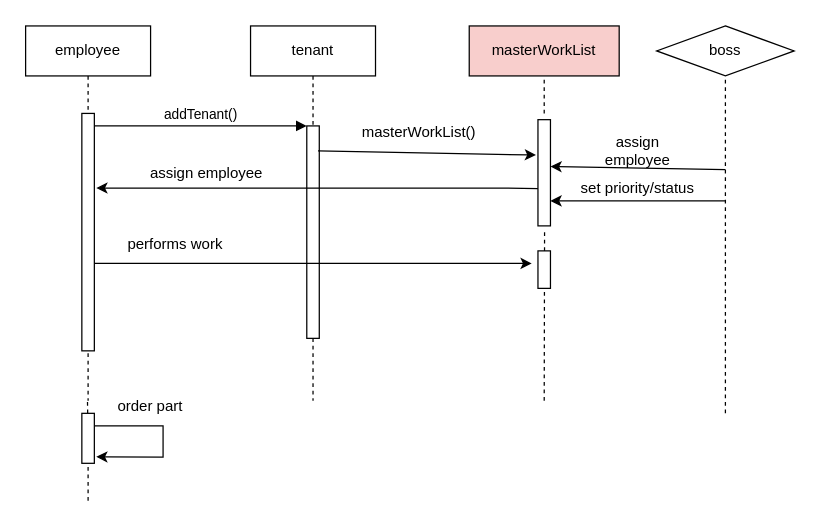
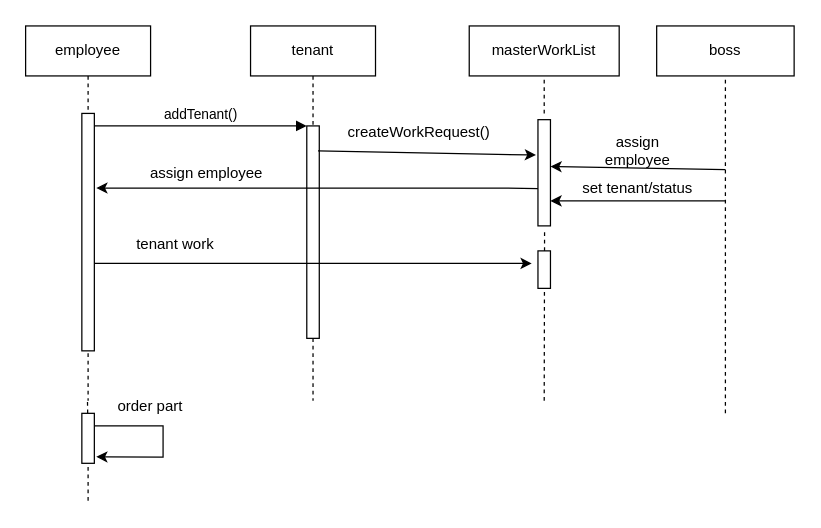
- <mxCell id="8" value="masterWorkList" style="rounded=0;whiteSpace=wrap;html=1;fillColor=#f8cecc;" vertex="1" parent="1"><mxGeometry x="375" y="20" width="120" height="40" as="geometry" /></mxCell>
+ <mxCell id="8" value="masterWorkList" style="rounded=0;whiteSpace=wrap;html=1;" vertex="1" parent="1"><mxGeometry x="375" y="20" width="120" height="40" as="geometry" /></mxCell>
- <mxCell id="7" value="boss" style="rhombus;whiteSpace=wrap;html=1;" vertex="1" parent="1"><mxGeometry x="525" y="20" width="110" height="40" as="geometry" /></mxCell>
+ <mxCell id="7" value="boss" style="rounded=0;whiteSpace=wrap;html=1;" vertex="1" parent="1"><mxGeometry x="525" y="20" width="110" height="40" as="geometry" /></mxCell>
- <mxCell id="11" value="masterWorkList()" style="text;html=1;strokeColor=none;fillColor=none;align=center;verticalAlign=middle;whiteSpace=wrap;rounded=0;" vertex="1" parent="1"><mxGeometry x="290" y="90" width="90" height="30" as="geometry" /></mxCell>
+ <mxCell id="11" value="createWorkRequest()" style="text;html=1;strokeColor=none;fillColor=none;align=center;verticalAlign=middle;whiteSpace=wrap;rounded=0;" vertex="1" parent="1"><mxGeometry x="290" y="90" width="90" height="30" as="geometry" /></mxCell>
- <mxCell id="18" value="set priority/status" style="text;html=1;strokeColor=none;fillColor=none;align=center;verticalAlign=middle;whiteSpace=wrap;rounded=0;" vertex="1" parent="1"><mxGeometry x="455" y="135" width="110" height="30" as="geometry" /></mxCell>
+ <mxCell id="18" value="set tenant/status" style="text;html=1;strokeColor=none;fillColor=none;align=center;verticalAlign=middle;whiteSpace=wrap;rounded=0;" vertex="1" parent="1"><mxGeometry x="455" y="135" width="110" height="30" as="geometry" /></mxCell>
- <mxCell id="21" value="performs work" style="text;html=1;strokeColor=none;fillColor=none;align=center;verticalAlign=middle;whiteSpace=wrap;rounded=0;" vertex="1" parent="1"><mxGeometry x="80" y="180" width="120" height="30" as="geometry" /></mxCell>
+ <mxCell id="21" value="tenant work" style="text;html=1;strokeColor=none;fillColor=none;align=center;verticalAlign=middle;whiteSpace=wrap;rounded=0;" vertex="1" parent="1"><mxGeometry x="80" y="180" width="120" height="30" as="geometry" /></mxCell>
